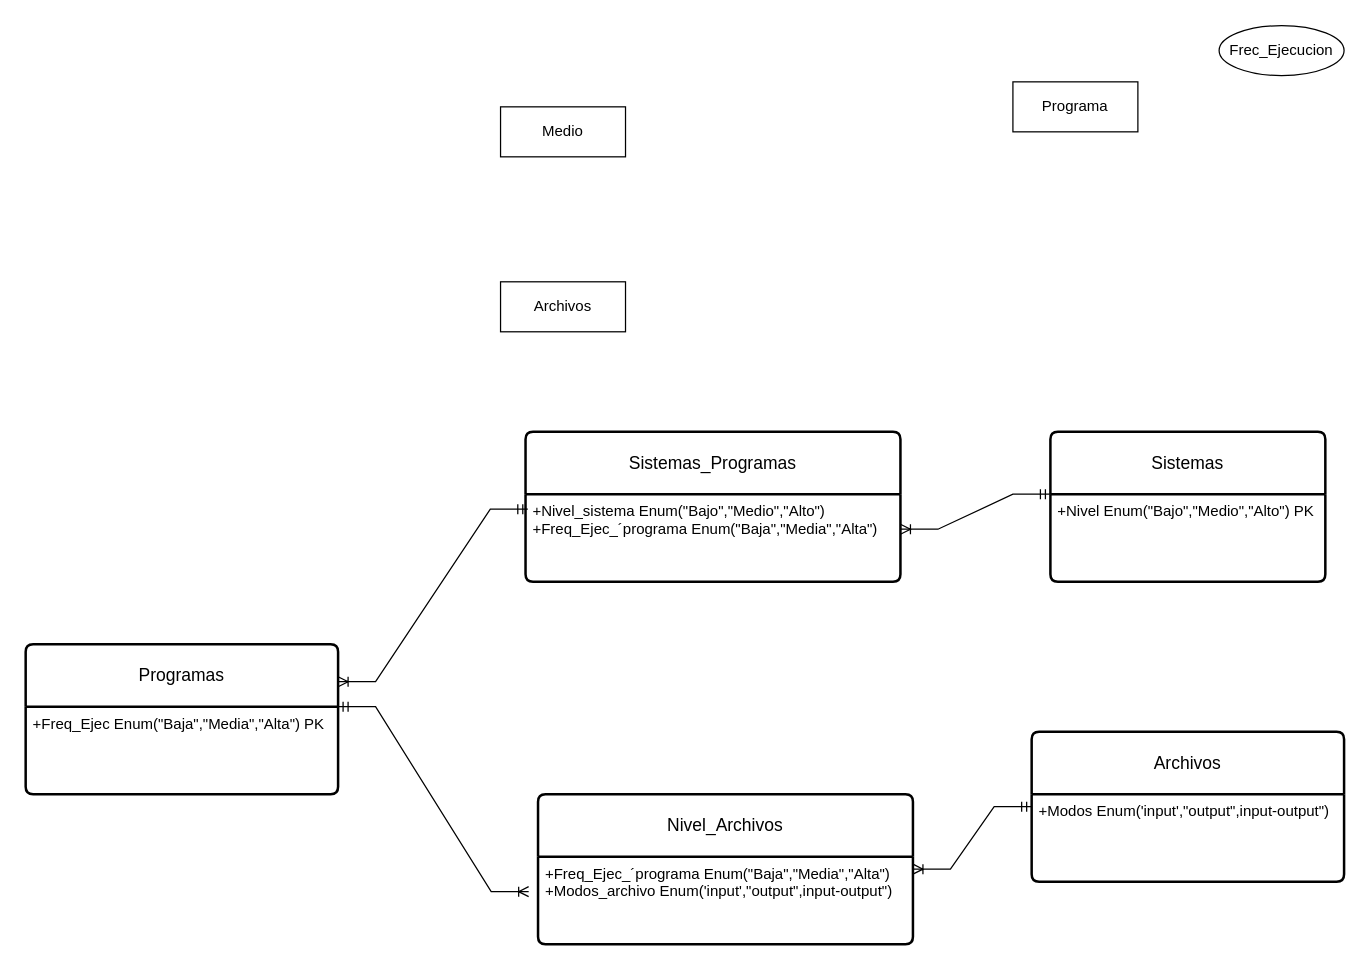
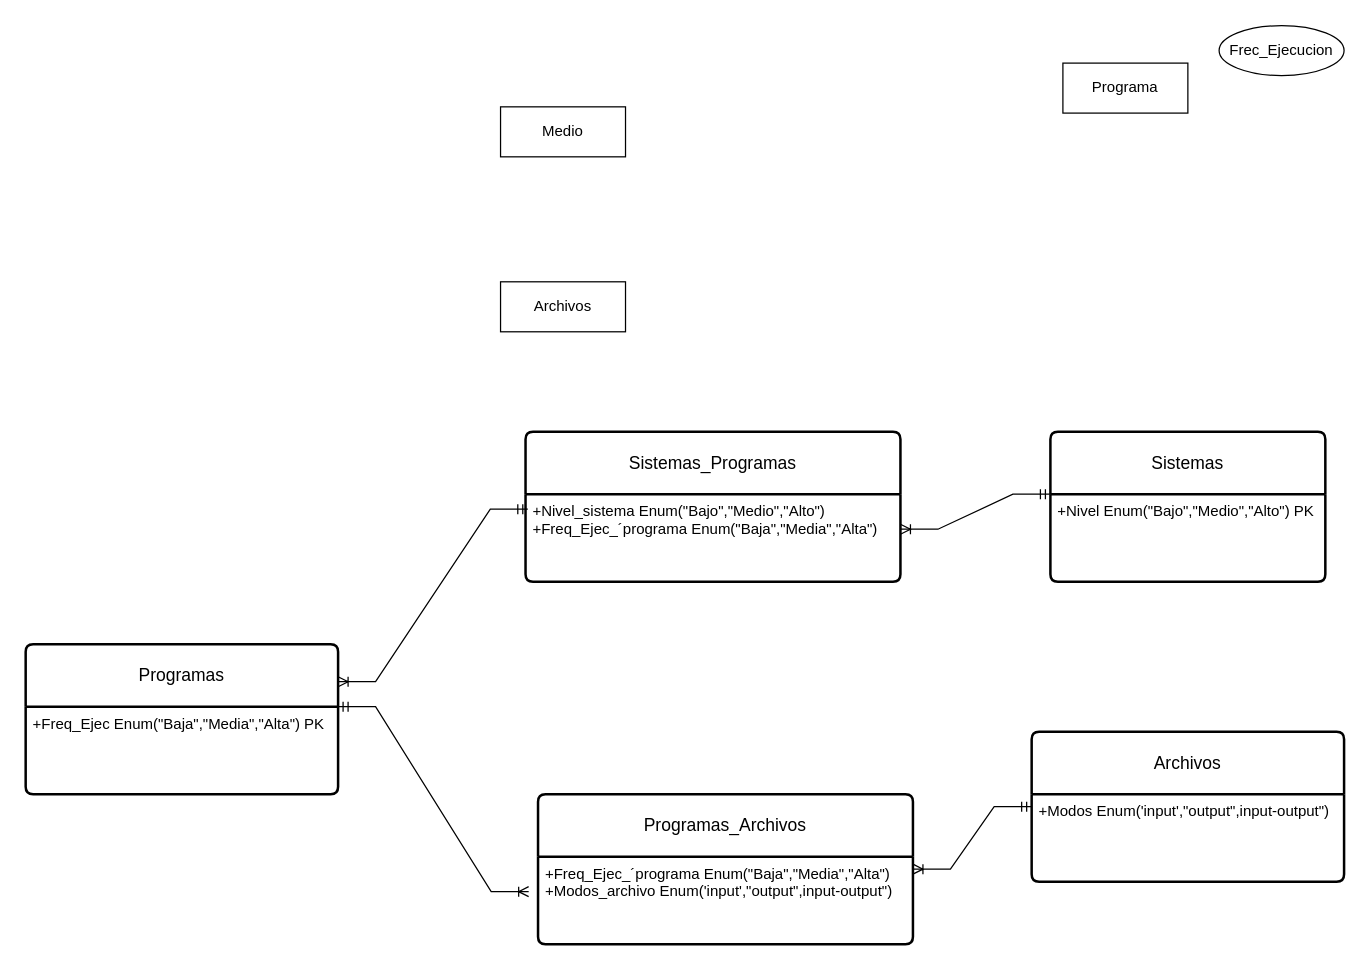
- <mxCell id="3" value="Programa" style="whiteSpace=wrap;html=1;align=center;" vertex="1" parent="1"><mxGeometry x="810" y="65" width="100" height="40" as="geometry" /></mxCell>
+ <mxCell id="3" value="Programa" style="whiteSpace=wrap;html=1;align=center;" vertex="1" parent="1"><mxGeometry x="850" y="50" width="100" height="40" as="geometry" /></mxCell>
- <mxCell id="12" value="Nivel_Archivos" style="swimlane;childLayout=stackLayout;horizontal=1;startSize=50;horizontalStack=0;rounded=1;fontSize=14;fontStyle=0;strokeWidth=2;resizeParent=0;resizeLast=1;shadow=0;dashed=0;align=center;arcSize=4;whiteSpace=wrap;html=1;" vertex="1" parent="1"><mxGeometry x="430" y="635" width="300" height="120" as="geometry" /></mxCell>
+ <mxCell id="12" value="Programas_Archivos" style="swimlane;childLayout=stackLayout;horizontal=1;startSize=50;horizontalStack=0;rounded=1;fontSize=14;fontStyle=0;strokeWidth=2;resizeParent=0;resizeLast=1;shadow=0;dashed=0;align=center;arcSize=4;whiteSpace=wrap;html=1;" vertex="1" parent="1"><mxGeometry x="430" y="635" width="300" height="120" as="geometry" /></mxCell>
